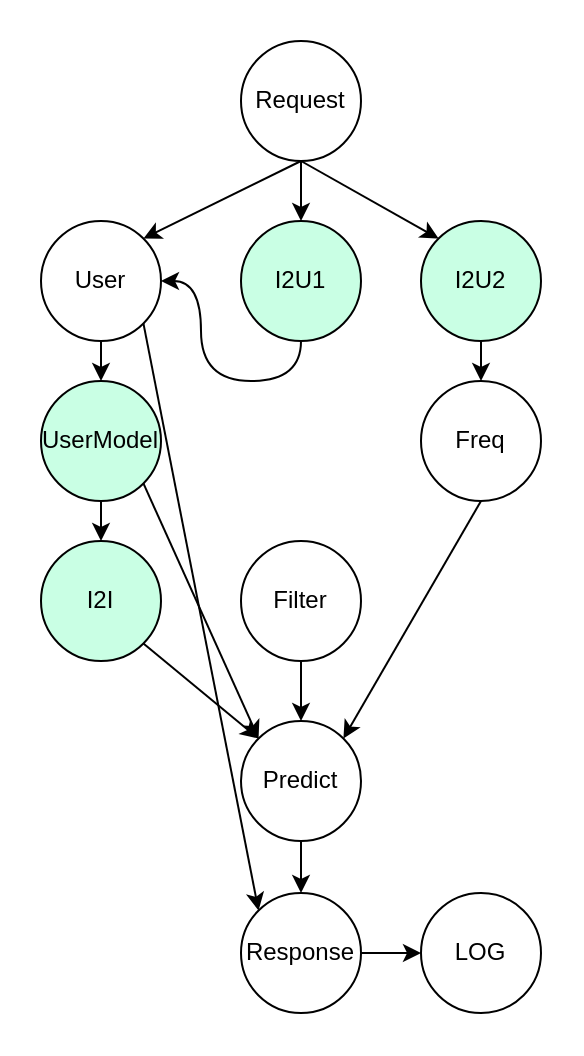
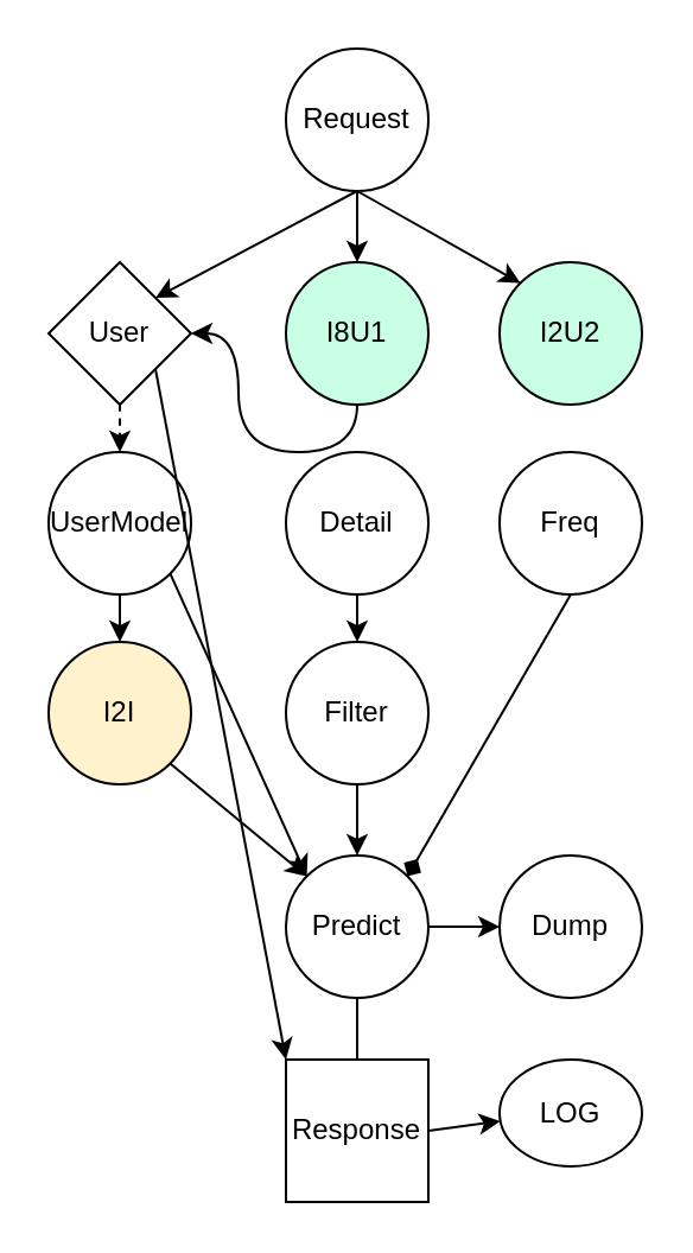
- <mxCell id="13" value="User" style="ellipse;whiteSpace=wrap;html=1;aspect=fixed;" vertex="1" parent="1"><mxGeometry x="20" y="110" width="60" height="60" as="geometry" /></mxCell>
+ <mxCell id="13" value="User" style="rhombus;whiteSpace=wrap;html=1;aspect=fixed;" vertex="1" parent="1"><mxGeometry x="20" y="110" width="60" height="60" as="geometry" /></mxCell>
- <mxCell id="15" value="I2U1" style="ellipse;whiteSpace=wrap;html=1;aspect=fixed;fillColor=#C9FFE4;" vertex="1" parent="1"><mxGeometry x="120" y="110" width="60" height="60" as="geometry" /></mxCell>
+ <mxCell id="15" value="I8U1" style="ellipse;whiteSpace=wrap;html=1;aspect=fixed;fillColor=#C9FFE4;" vertex="1" parent="1"><mxGeometry x="120" y="110" width="60" height="60" as="geometry" /></mxCell>
- <mxCell id="11" style="edgeStyle=orthogonalEdgeStyle;curved=1;rounded=0;orthogonalLoop=1;jettySize=auto;html=1;exitX=0.5;exitY=1;exitDx=0;exitDy=0;entryX=0.5;entryY=0;entryDx=0;entryDy=0;" edge="1" parent="1" source="13" target="8"><mxGeometry relative="1" as="geometry" /></mxCell>
+ <mxCell id="11" style="edgeStyle=orthogonalEdgeStyle;curved=1;rounded=0;orthogonalLoop=1;jettySize=auto;html=1;exitX=0.5;exitY=1;exitDx=0;exitDy=0;entryX=0.5;entryY=0;entryDx=0;entryDy=0;dashed=1;" edge="1" parent="1" source="13" target="8"><mxGeometry relative="1" as="geometry" /></mxCell>
- <mxCell id="9" style="edgeStyle=orthogonalEdgeStyle;curved=1;rounded=0;orthogonalLoop=1;jettySize=auto;html=1;exitX=0.5;exitY=1;exitDx=0;exitDy=0;entryX=0.5;entryY=0;entryDx=0;entryDy=0;" edge="1" parent="1" source="10" target="19"><mxGeometry relative="1" as="geometry" /></mxCell>
- <mxCell id="8" value="UserModel" style="ellipse;whiteSpace=wrap;html=1;aspect=fixed;fillColor=#c9ffe4;" vertex="1" parent="1"><mxGeometry x="20" y="190" width="60" height="60" as="geometry" /></mxCell>
+ <mxCell id="8" value="UserModel" style="ellipse;whiteSpace=wrap;html=1;aspect=fixed;" vertex="1" parent="1"><mxGeometry x="20" y="190" width="60" height="60" as="geometry" /></mxCell>
+ <mxCell id="17" value="Detail" style="ellipse;whiteSpace=wrap;html=1;aspect=fixed;" vertex="1" parent="1"><mxGeometry x="120" y="190" width="60" height="60" as="geometry" /></mxCell>
+ <mxCell id="16" style="edgeStyle=orthogonalEdgeStyle;curved=1;rounded=0;orthogonalLoop=1;jettySize=auto;html=1;exitX=0.5;exitY=1;exitDx=0;exitDy=0;entryX=0.5;entryY=0;entryDx=0;entryDy=0;" edge="1" parent="1" source="17" target="24"><mxGeometry relative="1" as="geometry" /></mxCell>
- <mxCell id="28" value="I2I" style="ellipse;whiteSpace=wrap;html=1;aspect=fixed;fillColor=#C9FFE4;" vertex="1" parent="1"><mxGeometry x="20" y="270" width="60" height="60" as="geometry" /></mxCell>
+ <mxCell id="28" value="I2I" style="ellipse;whiteSpace=wrap;html=1;aspect=fixed;fillColor=#fff2cc;" vertex="1" parent="1"><mxGeometry x="20" y="270" width="60" height="60" as="geometry" /></mxCell>
- <mxCell id="18" style="edgeStyle=none;rounded=0;orthogonalLoop=1;jettySize=auto;html=1;exitX=0.5;exitY=1;exitDx=0;exitDy=0;entryX=1;entryY=0;entryDx=0;entryDy=0;" edge="1" parent="1" source="19" target="22"><mxGeometry relative="1" as="geometry" /></mxCell>
+ <mxCell id="18" style="edgeStyle=none;rounded=0;orthogonalLoop=1;jettySize=auto;html=1;exitX=0.5;exitY=1;exitDx=0;exitDy=0;entryX=1;entryY=0;entryDx=0;entryDy=0;endArrow=diamond;" edge="1" parent="1" source="19" target="22"><mxGeometry relative="1" as="geometry" /></mxCell>
+ <mxCell id="21" style="edgeStyle=none;rounded=0;orthogonalLoop=1;jettySize=auto;html=1;exitX=1;exitY=0.5;exitDx=0;exitDy=0;entryX=0;entryY=0.5;entryDx=0;entryDy=0;" edge="1" parent="1" source="22" target="29"><mxGeometry relative="1" as="geometry" /></mxCell>
+ <mxCell id="29" value="Dump" style="ellipse;whiteSpace=wrap;html=1;aspect=fixed;" vertex="1" parent="1"><mxGeometry x="210" y="360" width="60" height="60" as="geometry" /></mxCell>
- <mxCell id="20" style="edgeStyle=none;rounded=0;orthogonalLoop=1;jettySize=auto;html=1;exitX=0.5;exitY=1;exitDx=0;exitDy=0;entryX=0.5;entryY=0;entryDx=0;entryDy=0;" edge="1" parent="1" source="22" target="26"><mxGeometry relative="1" as="geometry" /></mxCell>
+ <mxCell id="20" style="edgeStyle=none;rounded=0;orthogonalLoop=1;jettySize=auto;html=1;exitX=0.5;exitY=1;exitDx=0;exitDy=0;entryX=0.5;entryY=0;entryDx=0;entryDy=0;endArrow=none;" edge="1" parent="1" source="22" target="26"><mxGeometry relative="1" as="geometry" /></mxCell>
- <mxCell id="26" value="Response" style="ellipse;whiteSpace=wrap;html=1;aspect=fixed;" vertex="1" parent="1"><mxGeometry x="120" y="446" width="60" height="60" as="geometry" /></mxCell>
+ <mxCell id="26" value="Response" style="whiteSpace=wrap;html=1;aspect=fixed;rounded=0;" vertex="1" parent="1"><mxGeometry x="120" y="446" width="60" height="60" as="geometry" /></mxCell>
- <mxCell id="30" value="LOG" style="ellipse;whiteSpace=wrap;html=1;aspect=fixed;" vertex="1" parent="1"><mxGeometry x="210" y="446" width="60" height="60" as="geometry" /></mxCell>
+ <mxCell id="30" value="LOG" style="ellipse;whiteSpace=wrap;html=1;aspect=fixed;" vertex="1" parent="1"><mxGeometry x="210" y="446" width="60" height="45" as="geometry" /></mxCell>
